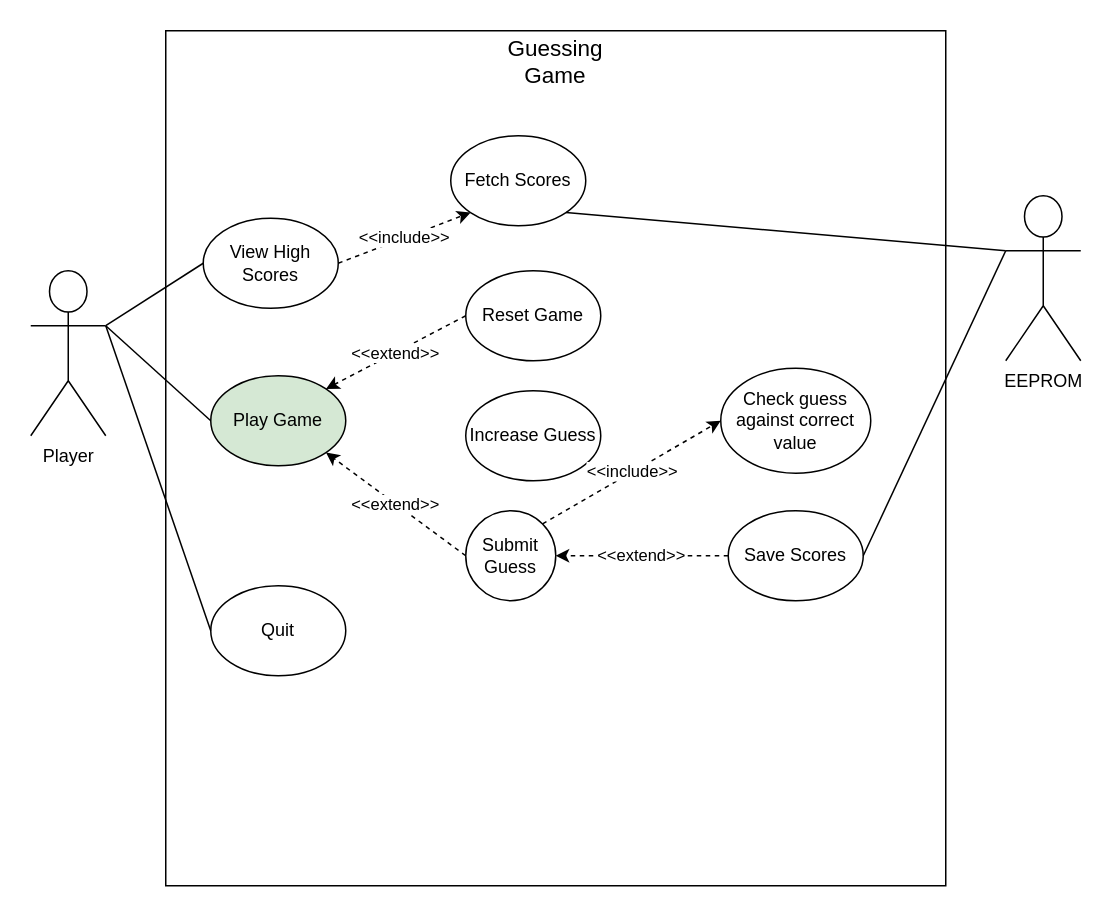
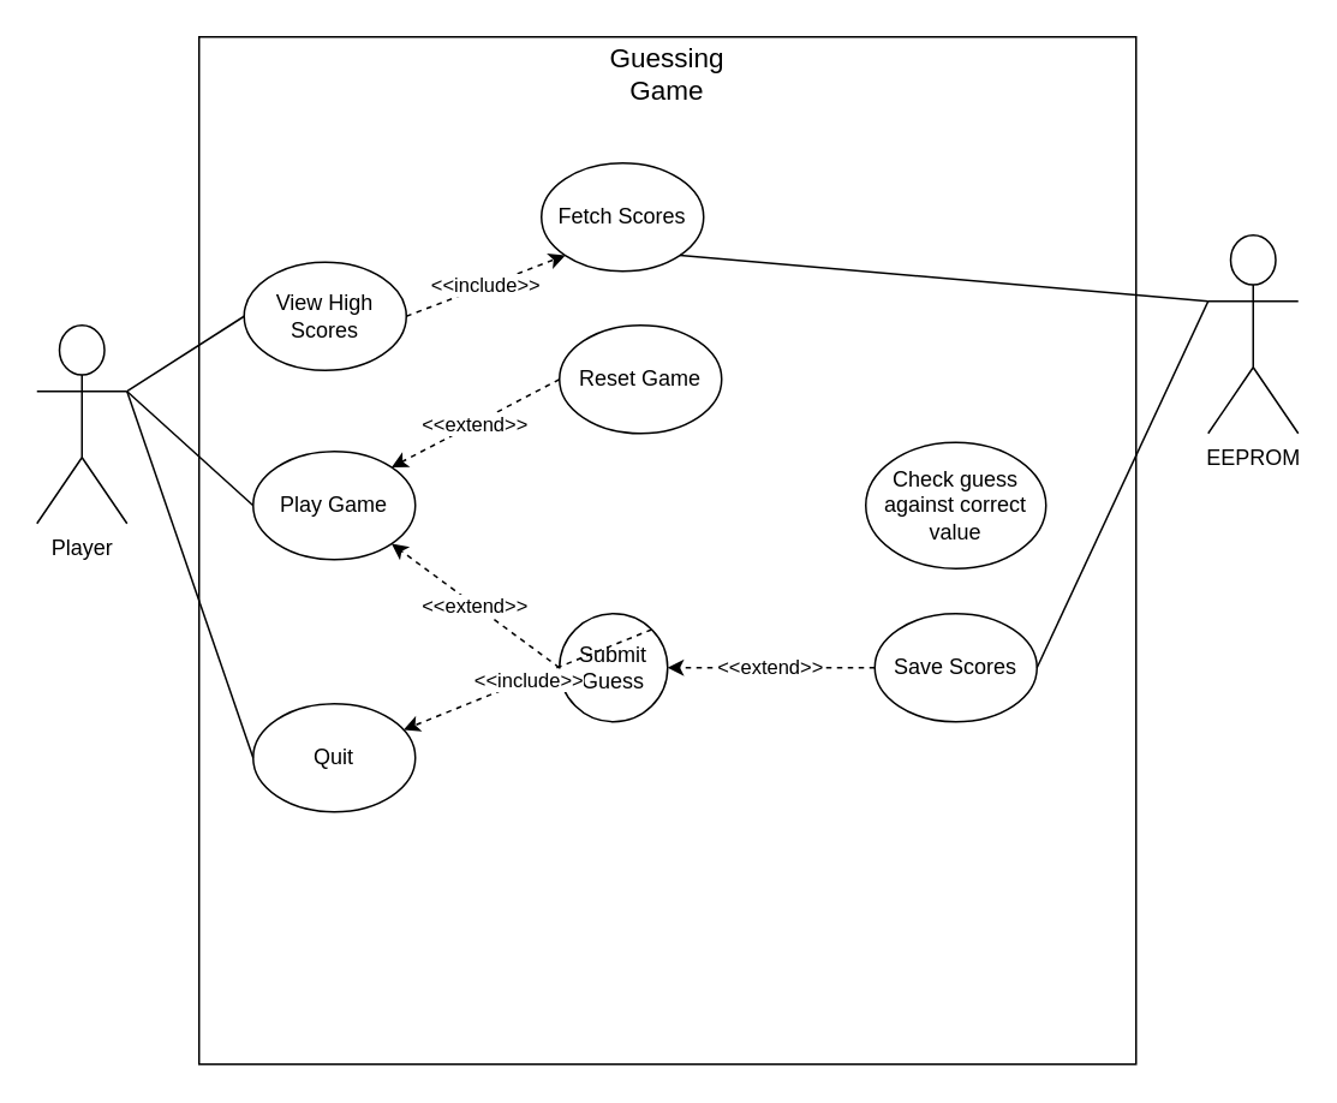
- <mxCell id="7" value="Play Game" style="ellipse;whiteSpace=wrap;html=1;rounded=0;glass=0;fillColor=#d5e8d4;" parent="1" vertex="1"><mxGeometry x="140" y="250" width="90" height="60" as="geometry" /></mxCell>
+ <mxCell id="7" value="Play Game" style="ellipse;whiteSpace=wrap;html=1;rounded=0;glass=0;" parent="1" vertex="1"><mxGeometry x="140" y="250" width="90" height="60" as="geometry" /></mxCell>
- <mxCell id="20" value="Increase Guess" style="ellipse;whiteSpace=wrap;html=1;rounded=0;glass=0;" parent="1" vertex="1"><mxGeometry x="310" y="260" width="90" height="60" as="geometry" /></mxCell>
- <mxCell id="24" value="&amp;lt;&amp;lt;include&amp;gt;&amp;gt;" style="endArrow=classic;html=1;exitX=1;exitY=0;exitDx=0;exitDy=0;entryX=0;entryY=0.5;entryDx=0;entryDy=0;dashed=1;" edge="1" parent="1" source="21" target="23"><mxGeometry width="50" height="50" relative="1" as="geometry"><mxPoint x="410" y="298.79" as="sourcePoint" /><mxPoint x="493.18" y="280.003" as="targetPoint" /></mxGeometry></mxCell>
+ <mxCell id="24" value="&amp;lt;&amp;lt;include&amp;gt;&amp;gt;" style="endArrow=classic;html=1;exitX=1;exitY=0;exitDx=0;exitDy=0;dashed=1;" edge="1" parent="1" source="21" target="8"><mxGeometry width="50" height="50" relative="1" as="geometry"><mxPoint x="410" y="298.79" as="sourcePoint" /><mxPoint x="493.18" y="280.003" as="targetPoint" /></mxGeometry></mxCell>
